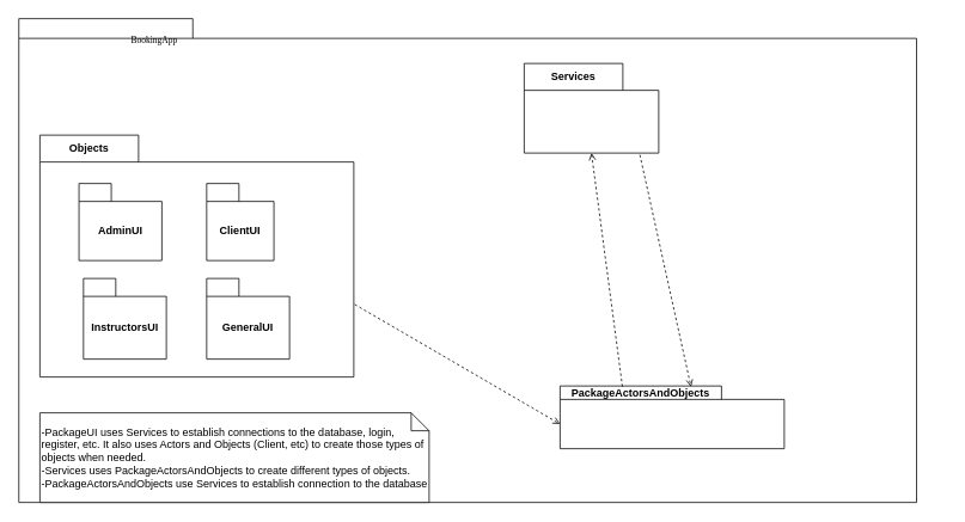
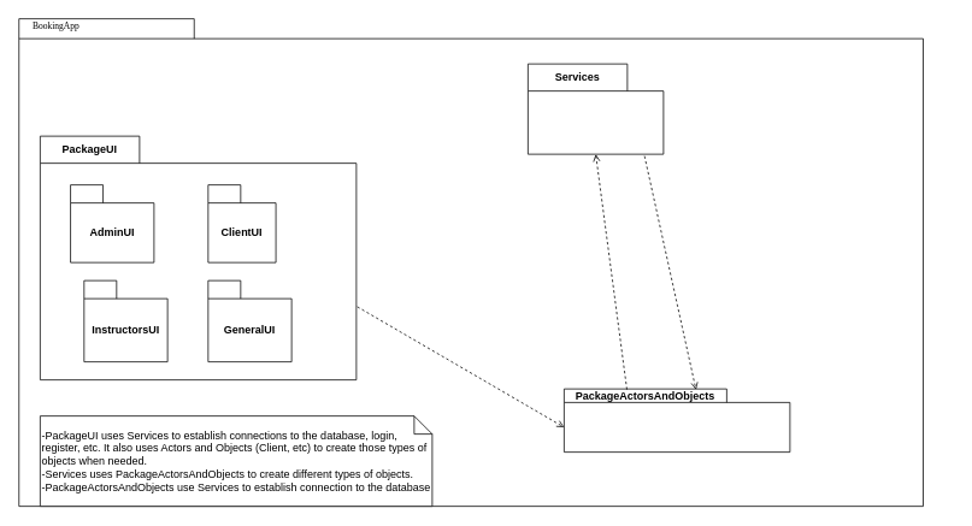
- <mxCell id="3" value="BookingApp" style="text;html=1;align=left;verticalAlign=top;spacingTop=-4;fontSize=10;fontFamily=Verdana" parent="1" vertex="1"><mxGeometry x="144" y="35" width="130" height="20" as="geometry" /></mxCell>
+ <mxCell id="3" value="BookingApp" style="text;html=1;align=left;verticalAlign=top;spacingTop=-4;fontSize=10;fontFamily=Verdana" parent="1" vertex="1"><mxGeometry x="34" y="20" width="130" height="20" as="geometry" /></mxCell>
- <mxCell id="4" value="Objects" style="shape=folder;fontStyle=1;tabWidth=110;tabHeight=30;tabPosition=left;html=1;boundedLbl=1;labelInHeader=1;container=1;collapsible=0;whiteSpace=wrap;" vertex="1" parent="1"><mxGeometry x="44" y="150" width="350" height="270" as="geometry" /></mxCell>
+ <mxCell id="4" value="PackageUI" style="shape=folder;fontStyle=1;tabWidth=110;tabHeight=30;tabPosition=left;html=1;boundedLbl=1;labelInHeader=1;container=1;collapsible=0;whiteSpace=wrap;" vertex="1" parent="1"><mxGeometry x="44" y="150" width="350" height="270" as="geometry" /></mxCell>
- <mxCell id="6" value="AdminUI" style="shape=folder;fontStyle=1;tabWidth=36;tabHeight=20;tabPosition=left;html=1;boundedLbl=1;whiteSpace=wrap;" vertex="1" parent="4"><mxGeometry x="43.6" y="54.01" width="92.4" height="85.99" as="geometry" /></mxCell>
+ <mxCell id="6" value="AdminUI" style="shape=folder;fontStyle=1;tabWidth=36;tabHeight=20;tabPosition=left;html=1;boundedLbl=1;whiteSpace=wrap;" vertex="1" parent="4"><mxGeometry x="33.6" y="54.01" width="92.4" height="85.99" as="geometry" /></mxCell>
